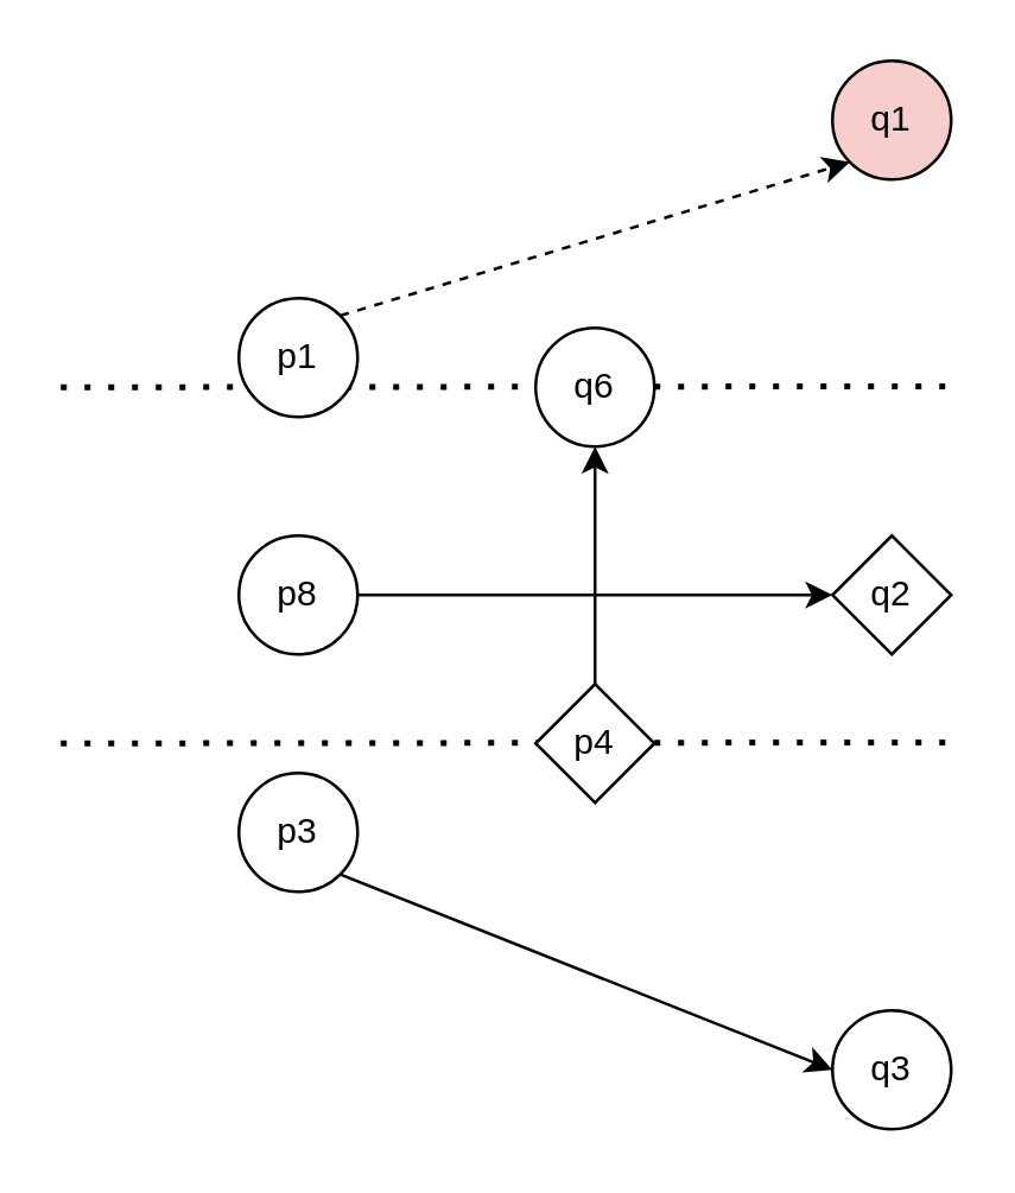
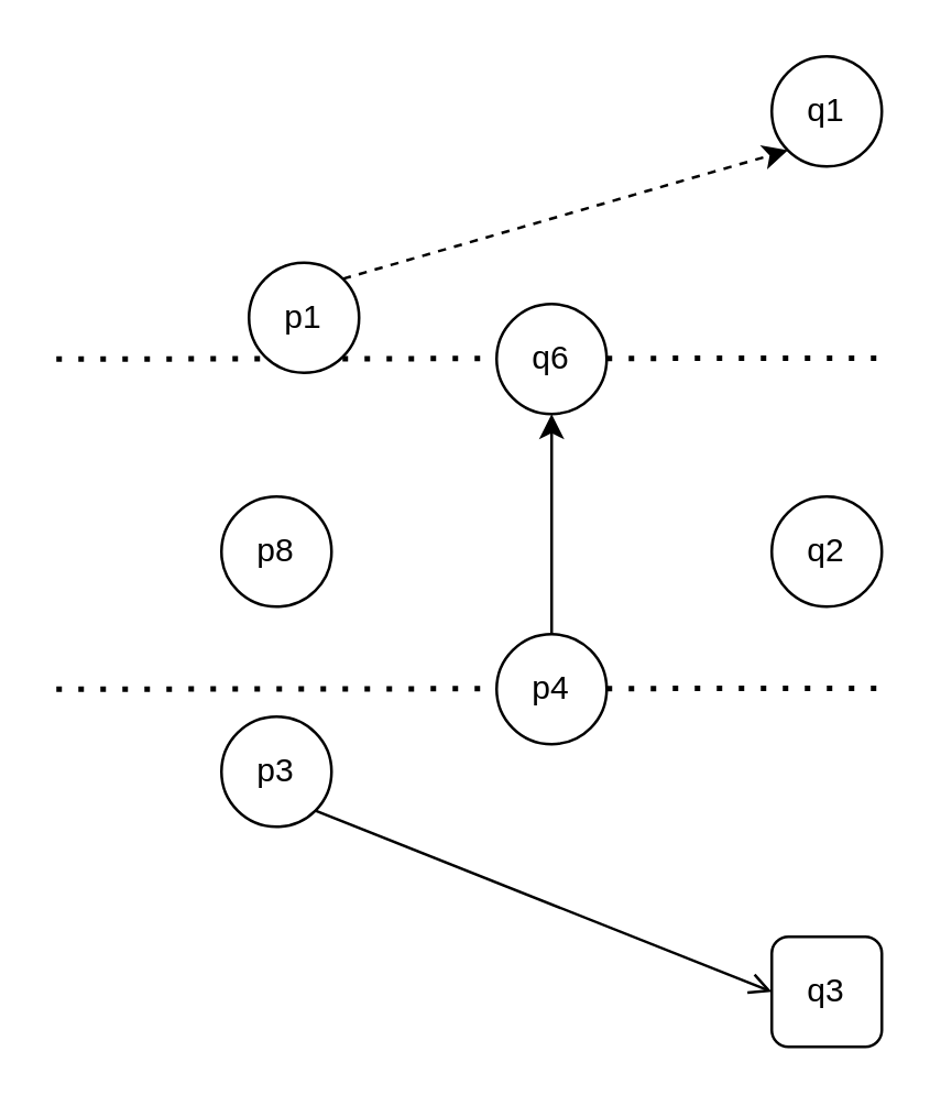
- <mxCell id="9" value="q1" style="ellipse;whiteSpace=wrap;html=1;aspect=fixed;fillColor=#f8cecc;" vertex="1" parent="1"><mxGeometry x="280" y="20" width="40" height="40" as="geometry" /></mxCell>
+ <mxCell id="9" value="q1" style="ellipse;whiteSpace=wrap;html=1;aspect=fixed;" vertex="1" parent="1"><mxGeometry x="280" y="20" width="40" height="40" as="geometry" /></mxCell>
- <mxCell id="8" value="p1" style="ellipse;whiteSpace=wrap;html=1;aspect=fixed;" vertex="1" parent="1"><mxGeometry x="80" y="100" width="40" height="40" as="geometry" /></mxCell>
+ <mxCell id="8" value="p1" style="ellipse;whiteSpace=wrap;html=1;aspect=fixed;" vertex="1" parent="1"><mxGeometry x="90" y="95" width="40" height="40" as="geometry" /></mxCell>
- <mxCell id="3" style="edgeStyle=orthogonalEdgeStyle;rounded=0;orthogonalLoop=1;jettySize=auto;html=1;" edge="1" parent="1" source="4" target="5"><mxGeometry relative="1" as="geometry" /></mxCell>
- <mxCell id="5" value="q2" style="rhombus;whiteSpace=wrap;html=1;aspect=fixed;" vertex="1" parent="1"><mxGeometry x="280" y="180" width="40" height="40" as="geometry" /></mxCell>
+ <mxCell id="5" value="q2" style="ellipse;whiteSpace=wrap;html=1;aspect=fixed;" vertex="1" parent="1"><mxGeometry x="280" y="180" width="40" height="40" as="geometry" /></mxCell>
- <mxCell id="15" value="p4" style="rhombus;whiteSpace=wrap;html=1;aspect=fixed;" vertex="1" parent="1"><mxGeometry x="180" y="230" width="40" height="40" as="geometry" /></mxCell>
+ <mxCell id="15" value="p4" style="ellipse;whiteSpace=wrap;html=1;aspect=fixed;" vertex="1" parent="1"><mxGeometry x="180" y="230" width="40" height="40" as="geometry" /></mxCell>
- <mxCell id="11" value="" style="endArrow=classic;html=1;exitX=1;exitY=1;exitDx=0;exitDy=0;entryX=0;entryY=0.5;entryDx=0;entryDy=0;" edge="1" parent="1" source="6" target="7"><mxGeometry width="50" height="50" relative="1" as="geometry"><mxPoint x="124.142" y="115.858" as="sourcePoint" /><mxPoint x="295.858" y="64.142" as="targetPoint" /></mxGeometry></mxCell>
+ <mxCell id="11" value="" style="endArrow=open;html=1;exitX=1;exitY=1;exitDx=0;exitDy=0;entryX=0;entryY=0.5;entryDx=0;entryDy=0;" edge="1" parent="1" source="6" target="7"><mxGeometry width="50" height="50" relative="1" as="geometry"><mxPoint x="124.142" y="115.858" as="sourcePoint" /><mxPoint x="295.858" y="64.142" as="targetPoint" /></mxGeometry></mxCell>
- <mxCell id="7" value="q3" style="ellipse;whiteSpace=wrap;html=1;aspect=fixed;" vertex="1" parent="1"><mxGeometry x="280" y="340" width="40" height="40" as="geometry" /></mxCell>
+ <mxCell id="7" value="q3" style="whiteSpace=wrap;html=1;aspect=fixed;rounded=1;" vertex="1" parent="1"><mxGeometry x="280" y="340" width="40" height="40" as="geometry" /></mxCell>
